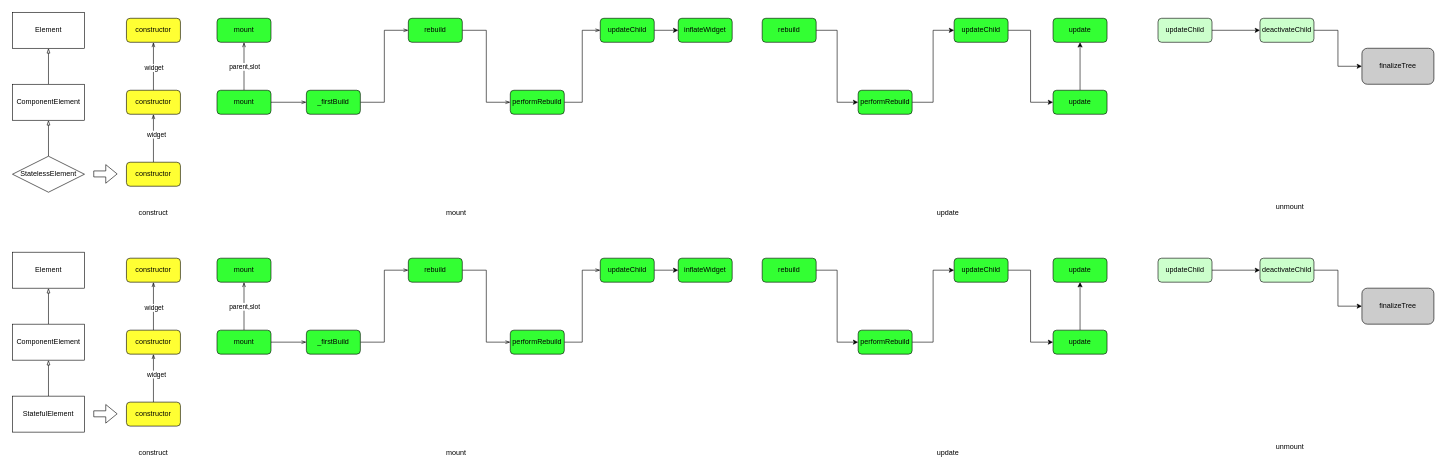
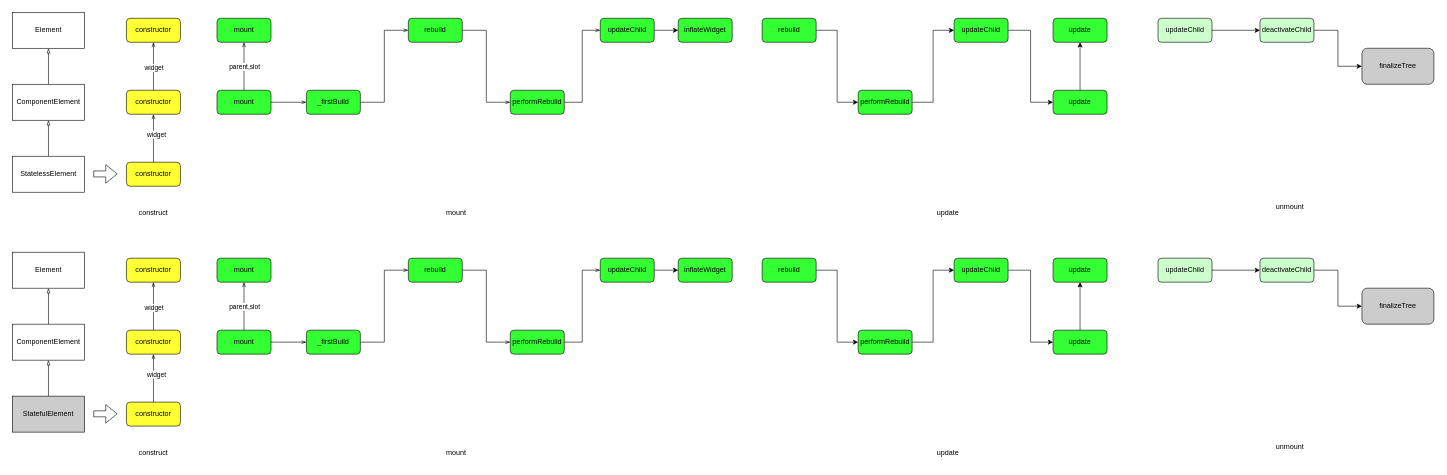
- <mxCell id="3" value="StatelessElement" style="rhombus;whiteSpace=wrap;html=1;" parent="1" vertex="1"><mxGeometry x="20" y="260" width="120" height="60" as="geometry" /></mxCell>
+ <mxCell id="3" value="StatelessElement" style="rounded=0;whiteSpace=wrap;html=1;" parent="1" vertex="1"><mxGeometry x="20" y="260" width="120" height="60" as="geometry" /></mxCell>
- <mxCell id="48" value="StatefulElement" style="rounded=0;whiteSpace=wrap;html=1;" vertex="1" parent="1"><mxGeometry x="20" y="660" width="120" height="60" as="geometry" /></mxCell>
+ <mxCell id="48" value="StatefulElement" style="rounded=0;whiteSpace=wrap;html=1;fillColor=#cccccc;" vertex="1" parent="1"><mxGeometry x="20" y="660" width="120" height="60" as="geometry" /></mxCell>
